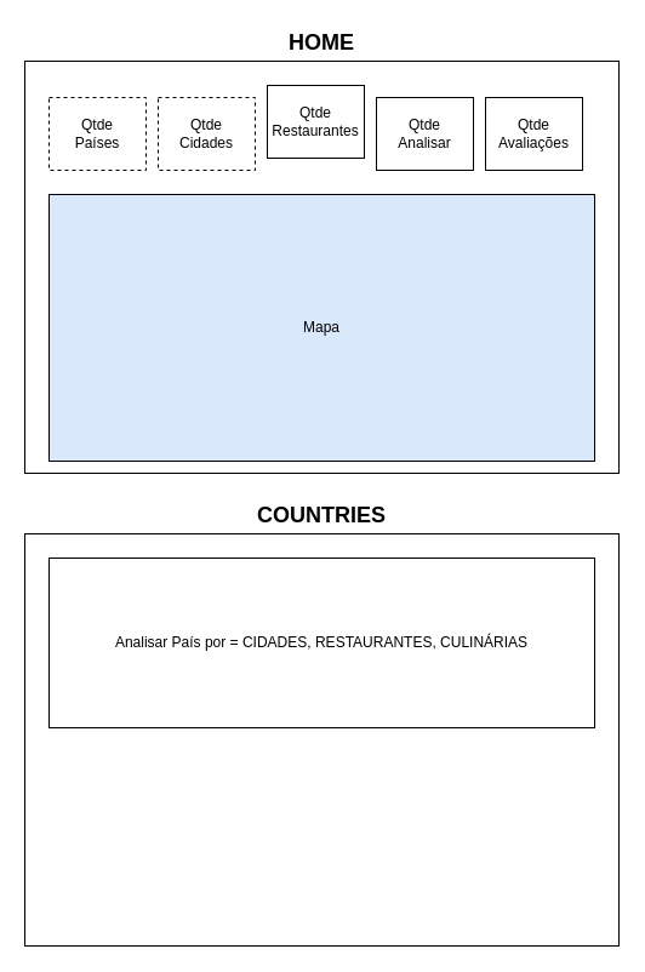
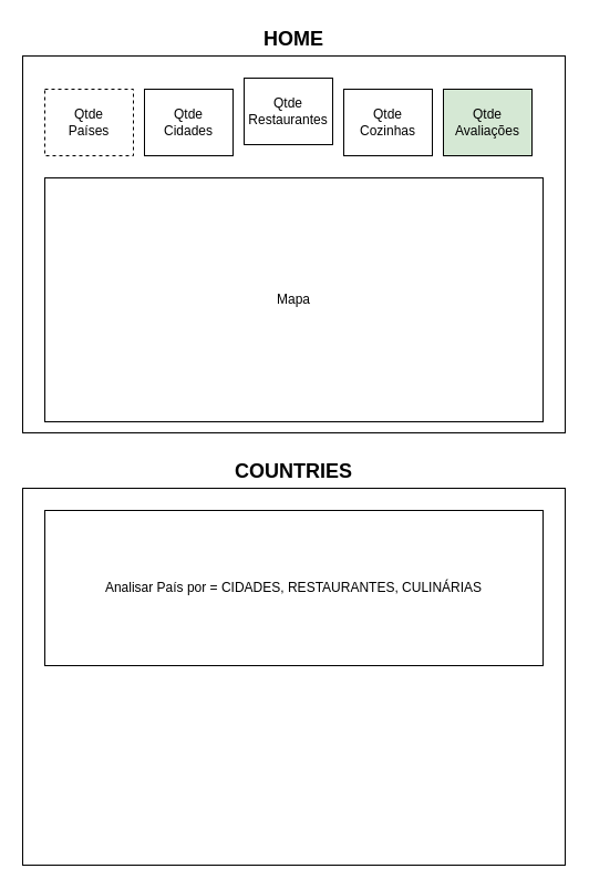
- <mxCell id="7" value="Qtde&lt;br&gt;Cidades" style="rounded=0;whiteSpace=wrap;html=1;dashed=1;" parent="1" vertex="1"><mxGeometry x="130" y="80" width="80" height="60" as="geometry" /></mxCell>
+ <mxCell id="7" value="Qtde&lt;br&gt;Cidades" style="rounded=0;whiteSpace=wrap;html=1;" parent="1" vertex="1"><mxGeometry x="130" y="80" width="80" height="60" as="geometry" /></mxCell>
- <mxCell id="9" value="Qtde&lt;br&gt;Analisar" style="rounded=0;whiteSpace=wrap;html=1;" parent="1" vertex="1"><mxGeometry x="310" y="80" width="80" height="60" as="geometry" /></mxCell>
+ <mxCell id="9" value="Qtde&lt;br&gt;Cozinhas" style="rounded=0;whiteSpace=wrap;html=1;" parent="1" vertex="1"><mxGeometry x="310" y="80" width="80" height="60" as="geometry" /></mxCell>
- <mxCell id="10" value="Qtde&lt;br&gt;Avaliações" style="rounded=0;whiteSpace=wrap;html=1;" parent="1" vertex="1"><mxGeometry x="400" y="80" width="80" height="60" as="geometry" /></mxCell>
+ <mxCell id="10" value="Qtde&lt;br&gt;Avaliações" style="rounded=0;whiteSpace=wrap;html=1;fillColor=#d5e8d4;" parent="1" vertex="1"><mxGeometry x="400" y="80" width="80" height="60" as="geometry" /></mxCell>
- <mxCell id="6" value="Mapa" style="rounded=0;whiteSpace=wrap;html=1;fillColor=#dae8fc;" parent="1" vertex="1"><mxGeometry x="40" y="160" width="450" height="220" as="geometry" /></mxCell>
+ <mxCell id="6" value="Mapa" style="rounded=0;whiteSpace=wrap;html=1;" parent="1" vertex="1"><mxGeometry x="40" y="160" width="450" height="220" as="geometry" /></mxCell>
